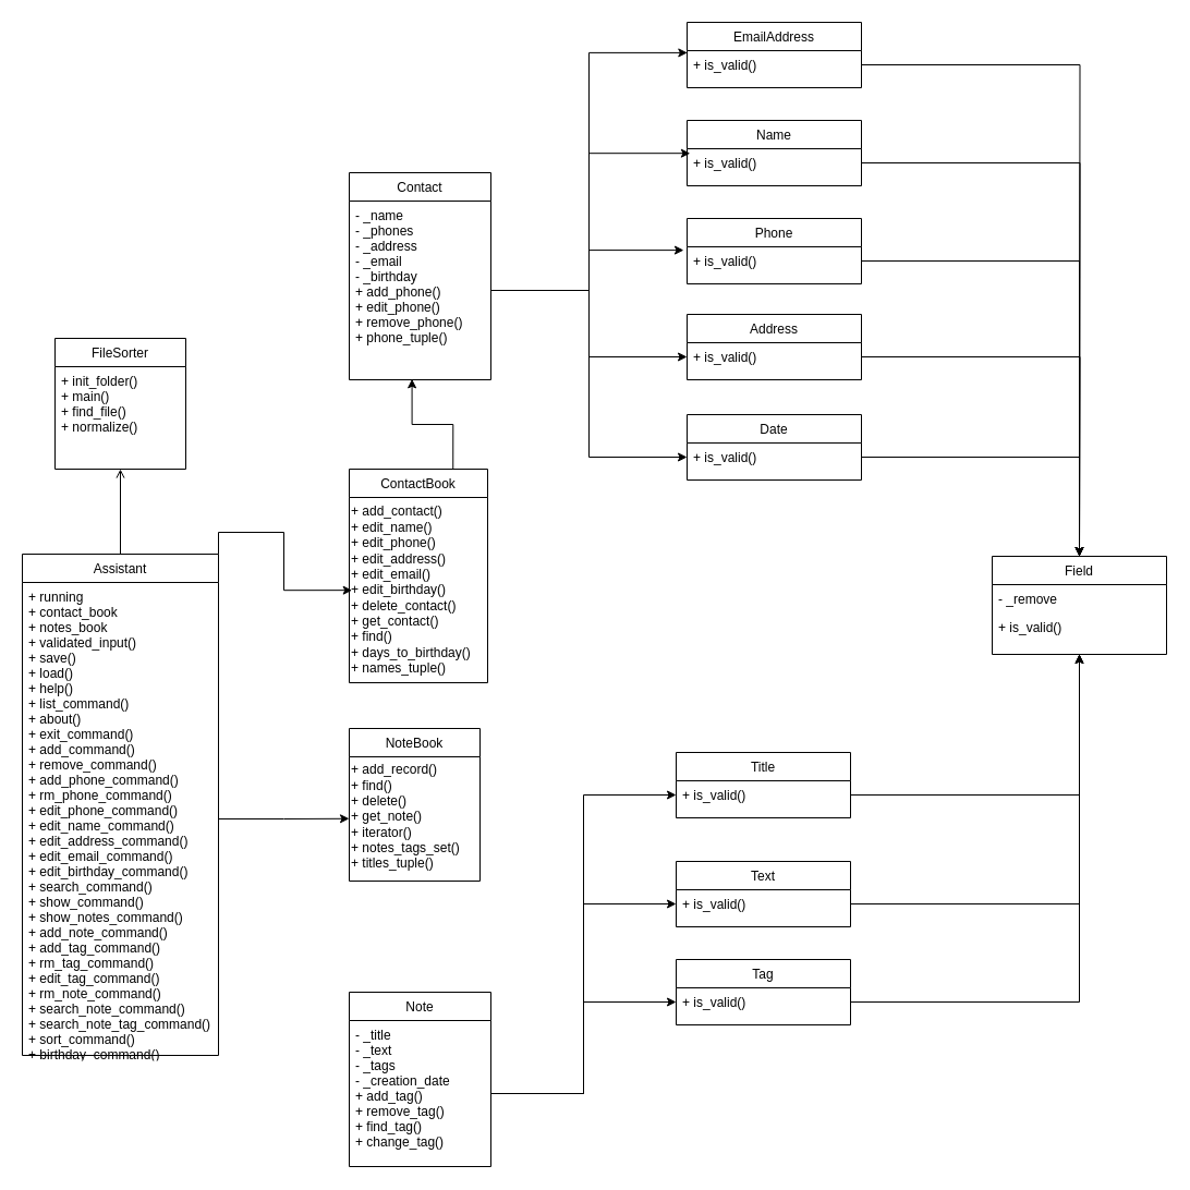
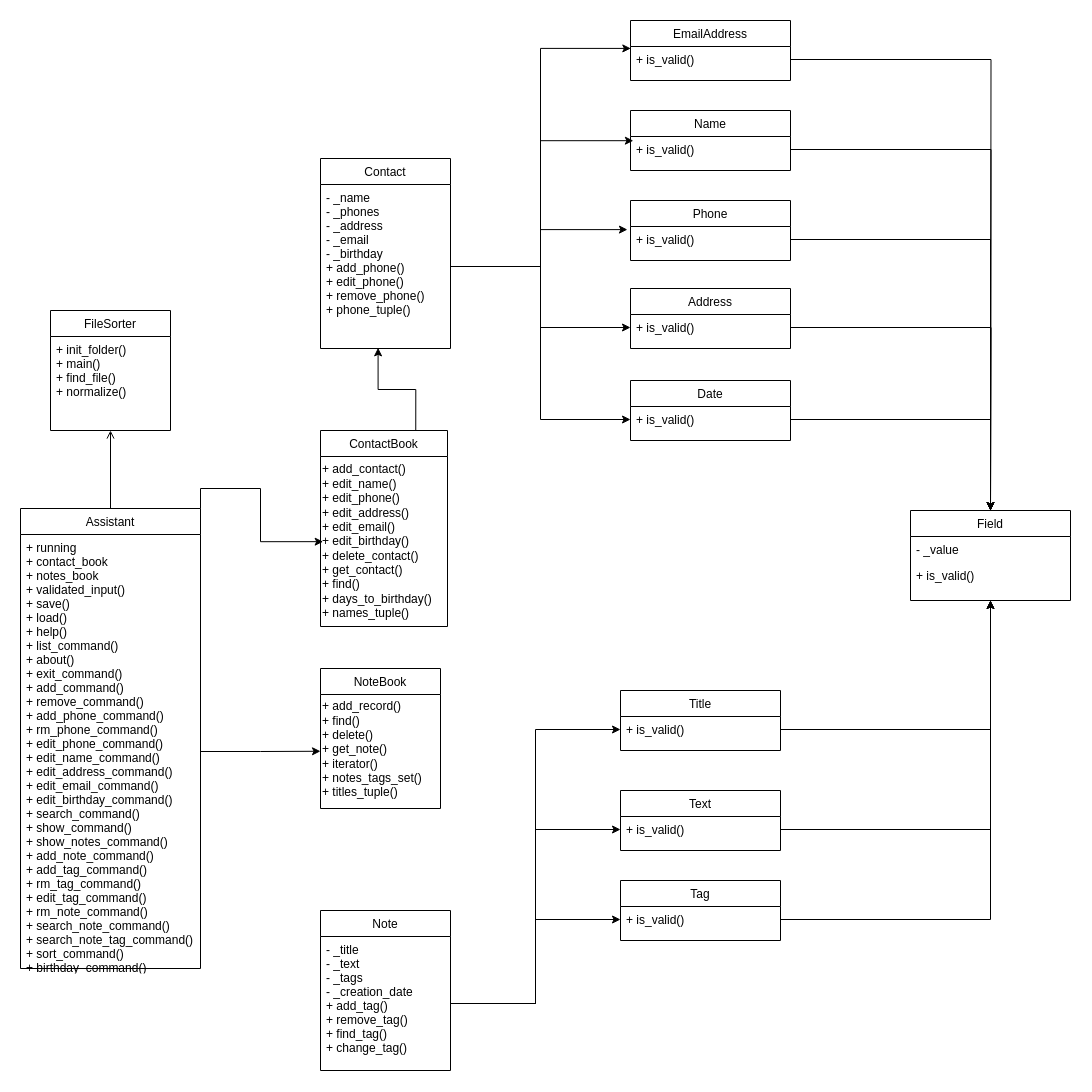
- <mxCell id="27" value="- _remove" style="text;align=left;verticalAlign=top;spacingLeft=4;spacingRight=4;overflow=hidden;rotatable=0;points=[[0,0.5],[1,0.5]];portConstraint=eastwest;" vertex="1" parent="26"><mxGeometry y="26" width="160" height="26" as="geometry" /></mxCell>
+ <mxCell id="27" value="- _value" style="text;align=left;verticalAlign=top;spacingLeft=4;spacingRight=4;overflow=hidden;rotatable=0;points=[[0,0.5],[1,0.5]];portConstraint=eastwest;" vertex="1" parent="26"><mxGeometry y="26" width="160" height="26" as="geometry" /></mxCell>
